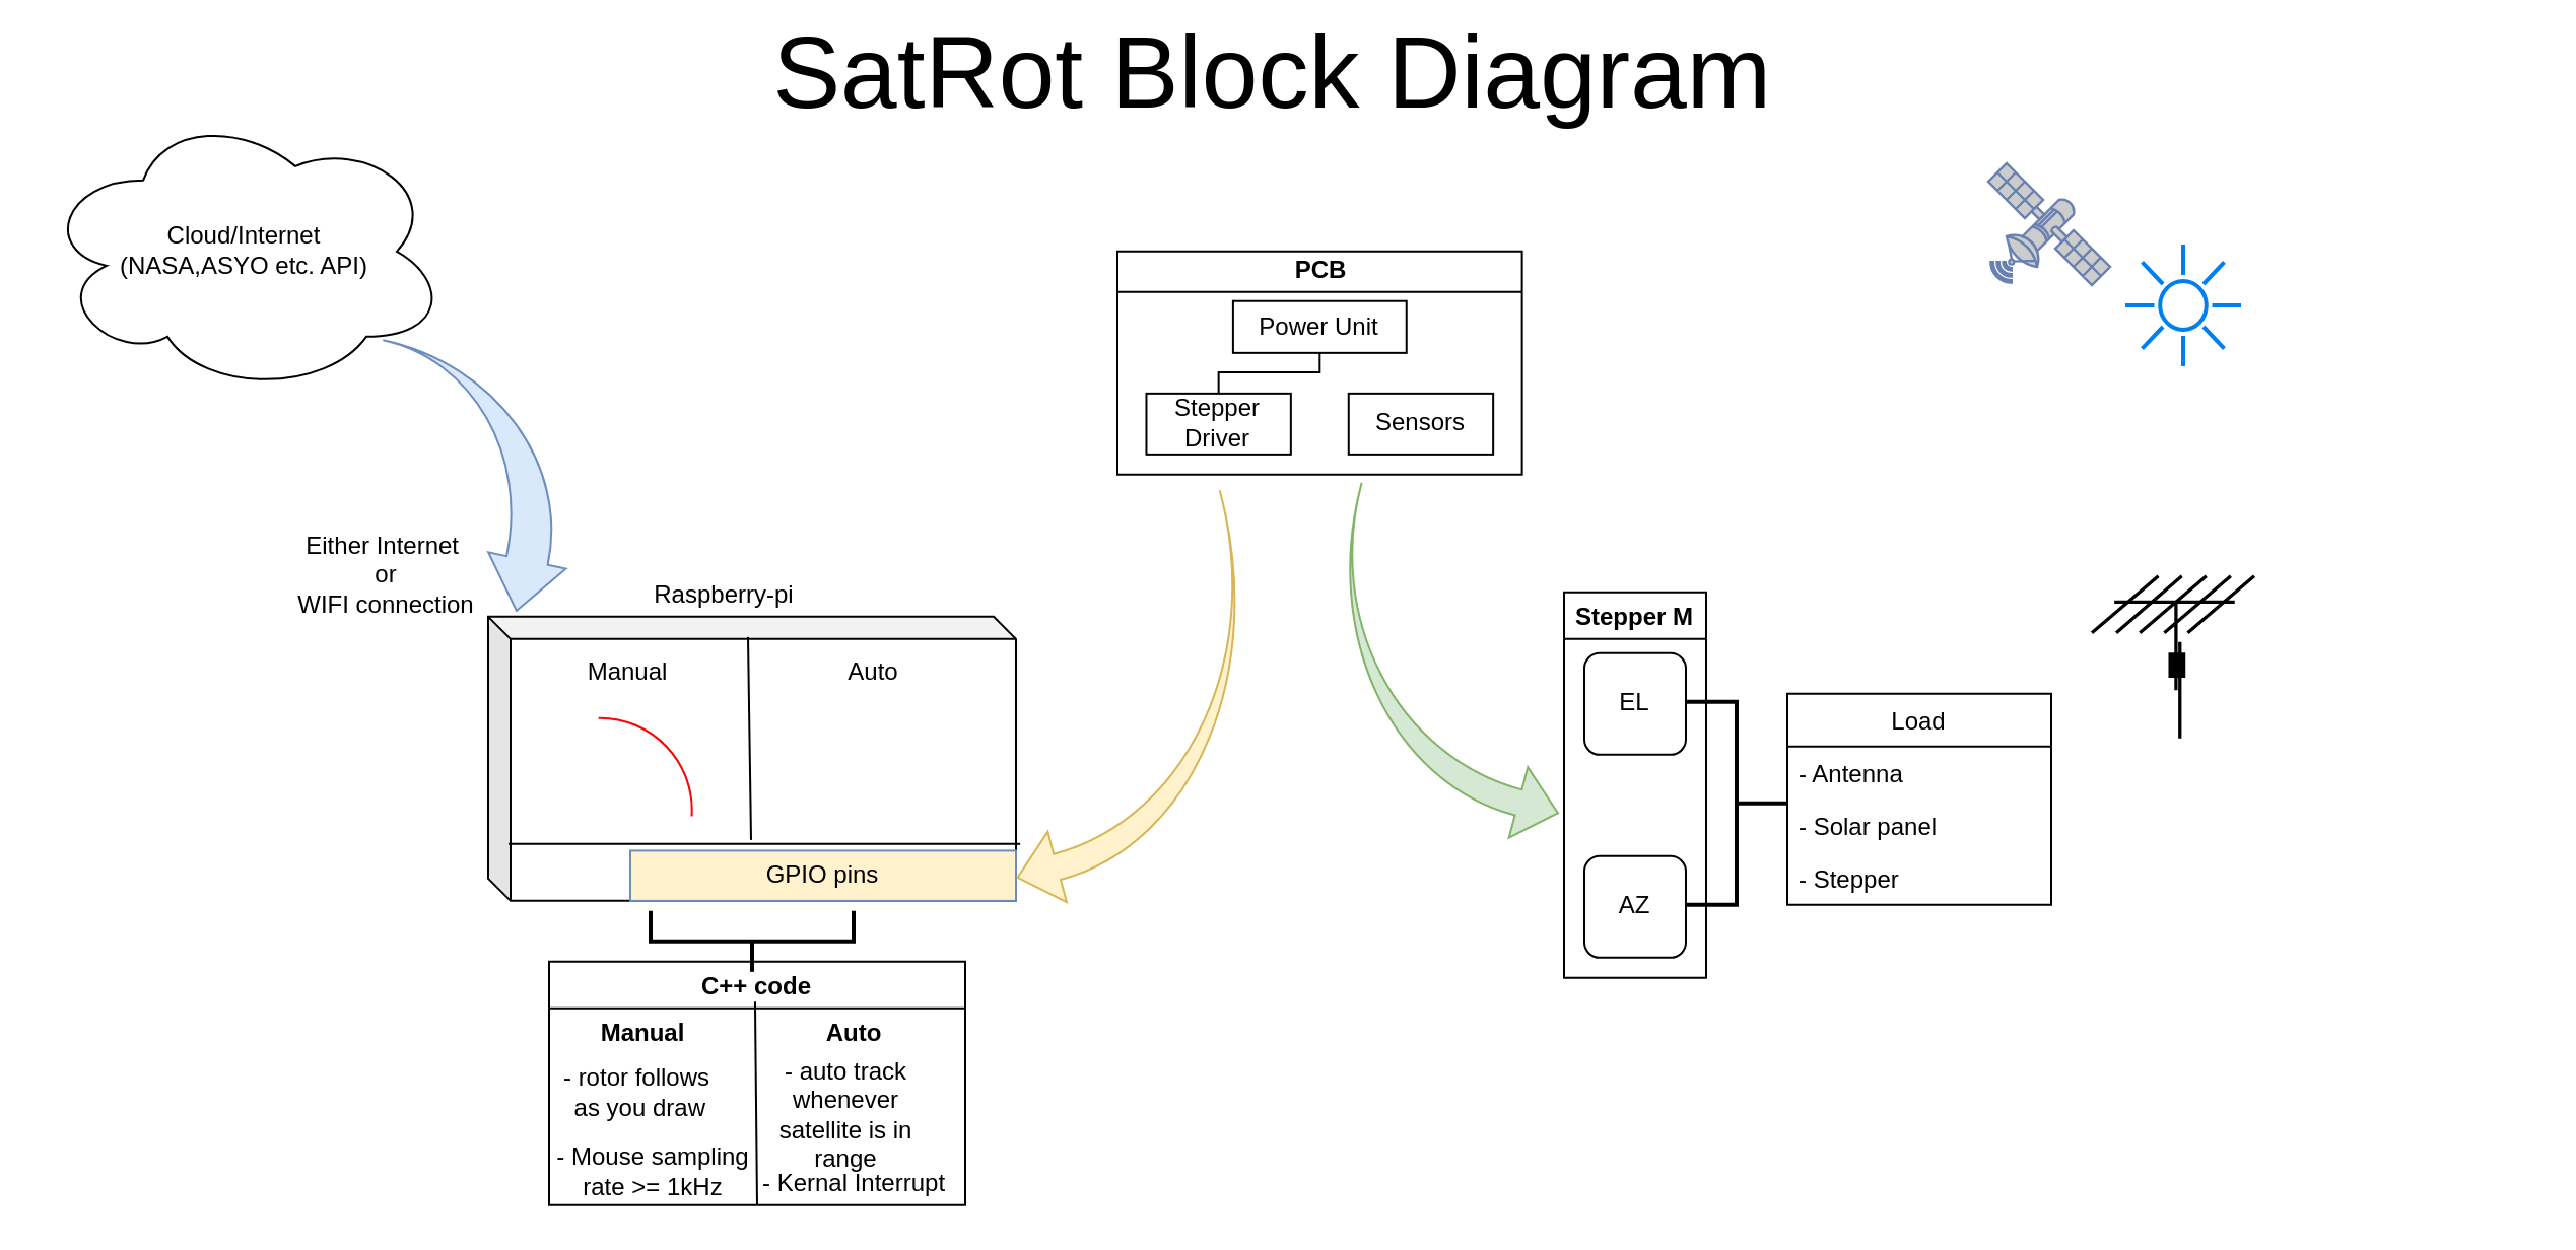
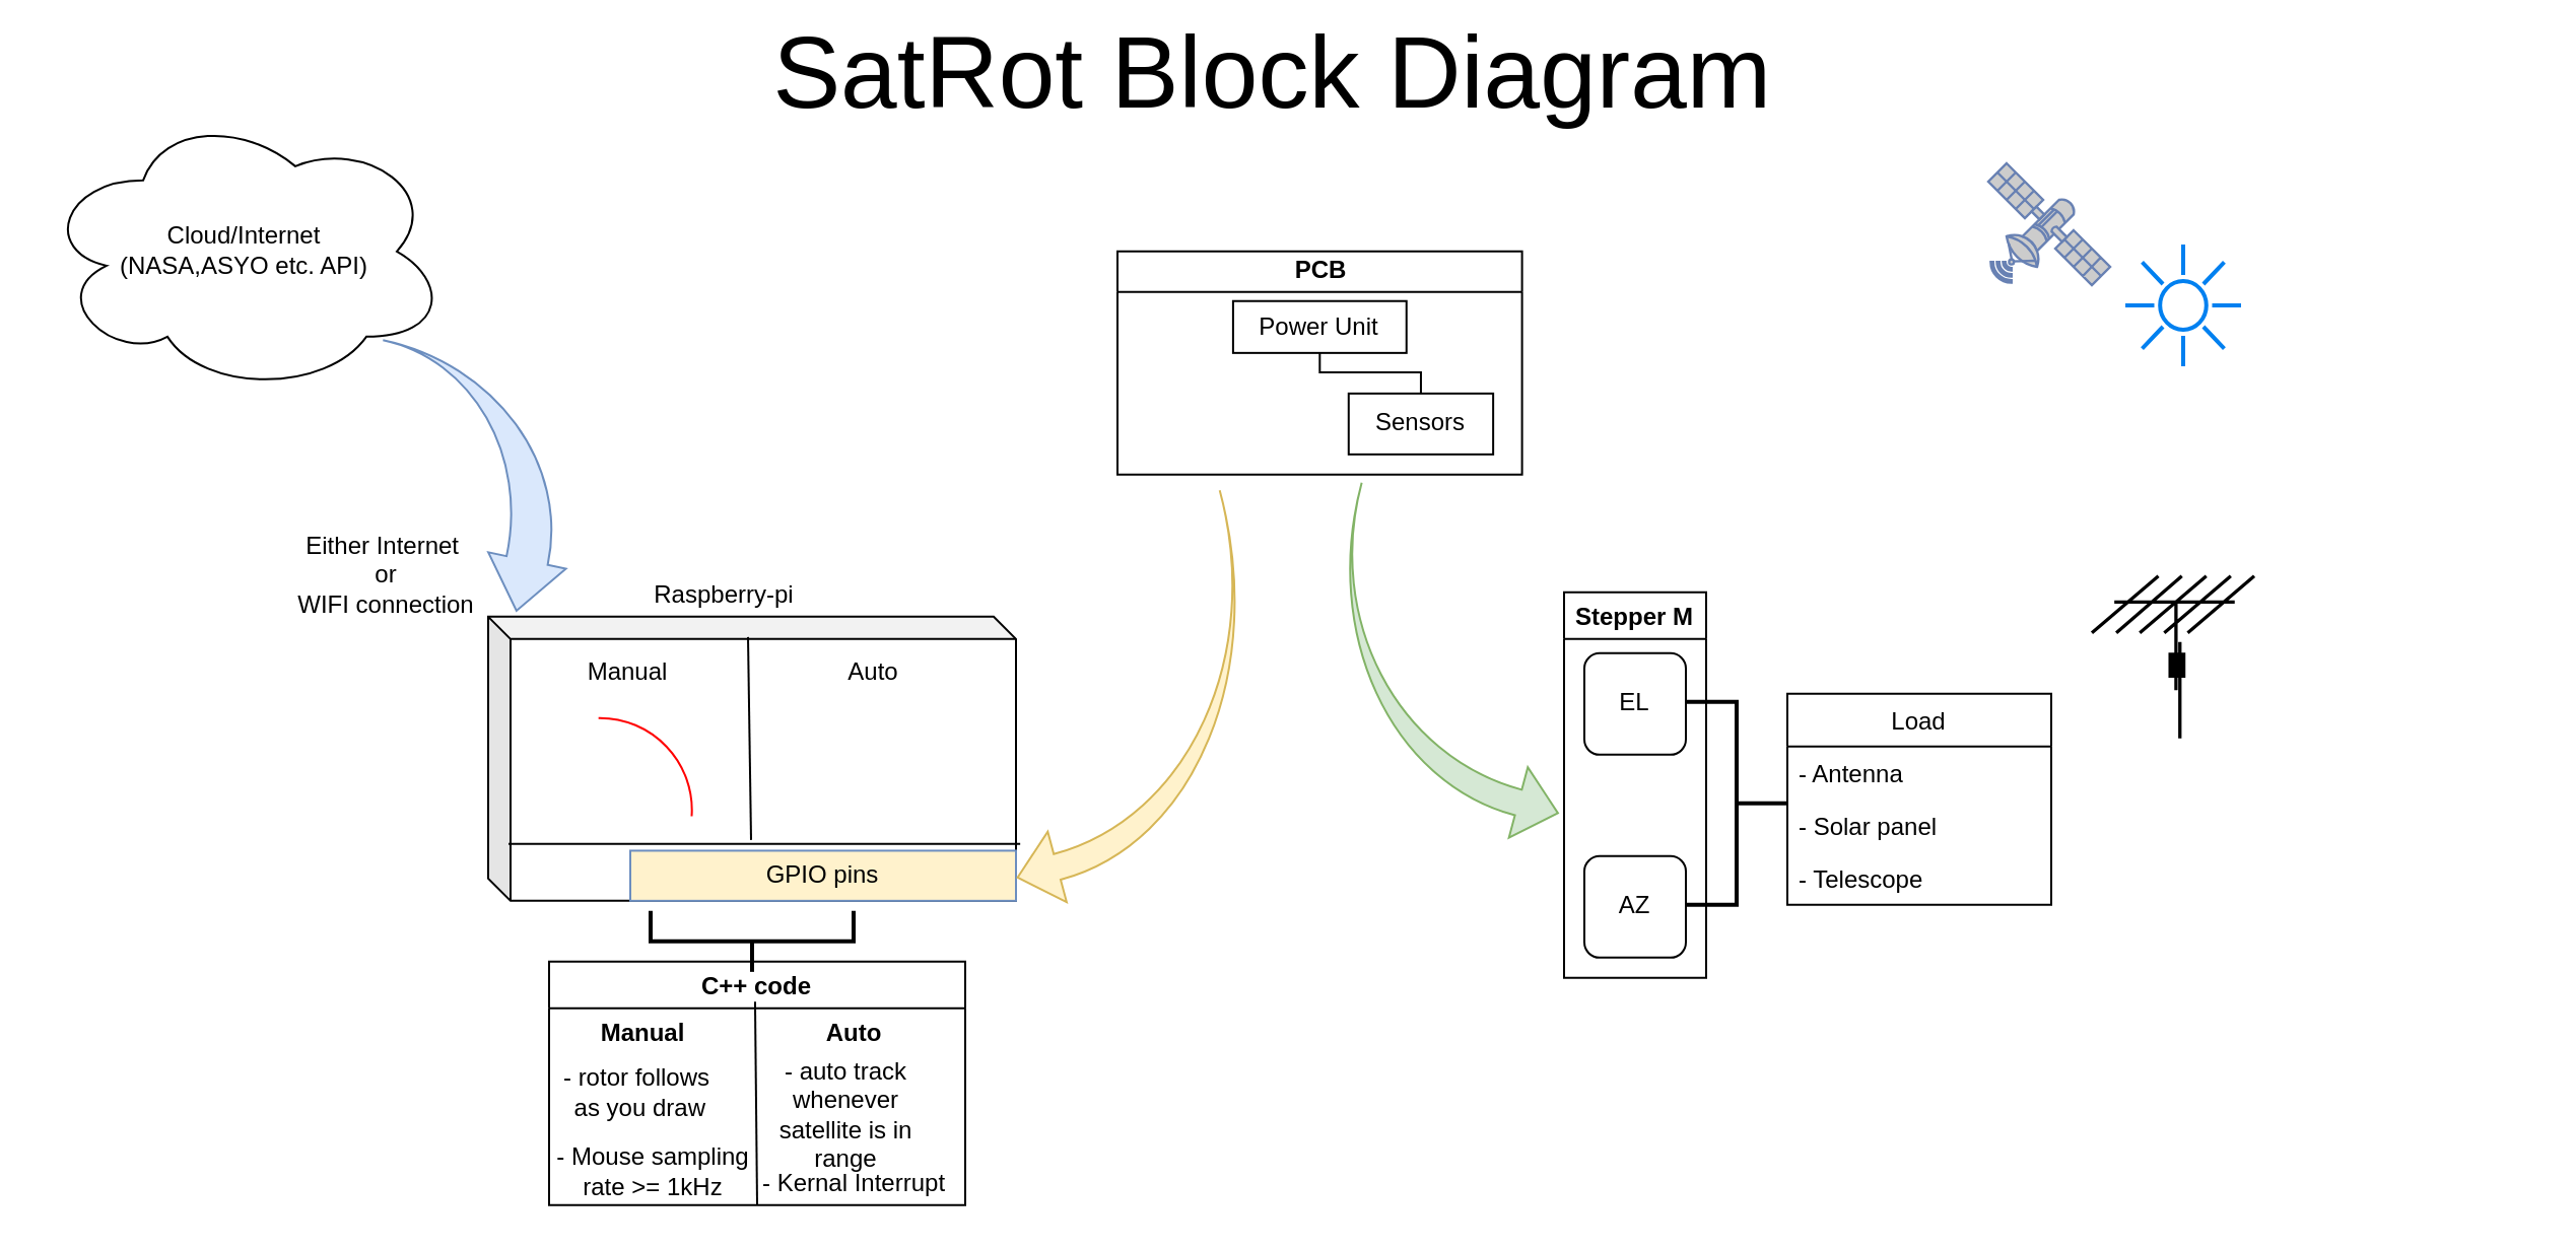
- <mxCell id="40" value="" style="edgeStyle=elbowEdgeStyle;elbow=vertical;startArrow=none;endArrow=none;rounded=0;" edge="1" parent="39" source="42" target="43"><mxGeometry relative="1" as="geometry" /></mxCell>
+ <mxCell id="41" value="" style="edgeStyle=elbowEdgeStyle;elbow=vertical;startArrow=none;endArrow=none;rounded=0;" edge="1" parent="39" source="42" target="44"><mxGeometry relative="1" as="geometry" /></mxCell>
- <mxCell id="43" value="Stepper Driver" style="whiteSpace=wrap;html=1;align=center;verticalAlign=middle;container=1;recursiveResize=0;treeFolding=1;treeMoving=1;" vertex="1" parent="39"><mxGeometry x="14.236" y="70.0" width="71.182" height="30.0" as="geometry" /></mxCell>
- <mxCell id="9" value="- Stepper " style="text;strokeColor=none;fillColor=none;align=left;verticalAlign=top;spacingLeft=4;spacingRight=4;overflow=hidden;rotatable=0;points=[[0,0.5],[1,0.5]];portConstraint=eastwest;" parent="6" vertex="1"><mxGeometry y="78" width="130" height="26" as="geometry" /></mxCell>
+ <mxCell id="9" value="- Telescope " style="text;strokeColor=none;fillColor=none;align=left;verticalAlign=top;spacingLeft=4;spacingRight=4;overflow=hidden;rotatable=0;points=[[0,0.5],[1,0.5]];portConstraint=eastwest;" parent="6" vertex="1"><mxGeometry y="78" width="130" height="26" as="geometry" /></mxCell>
